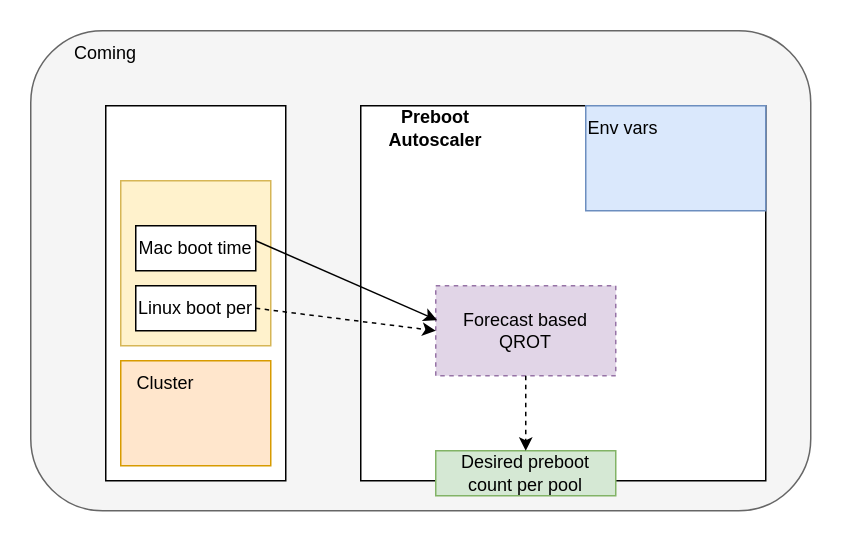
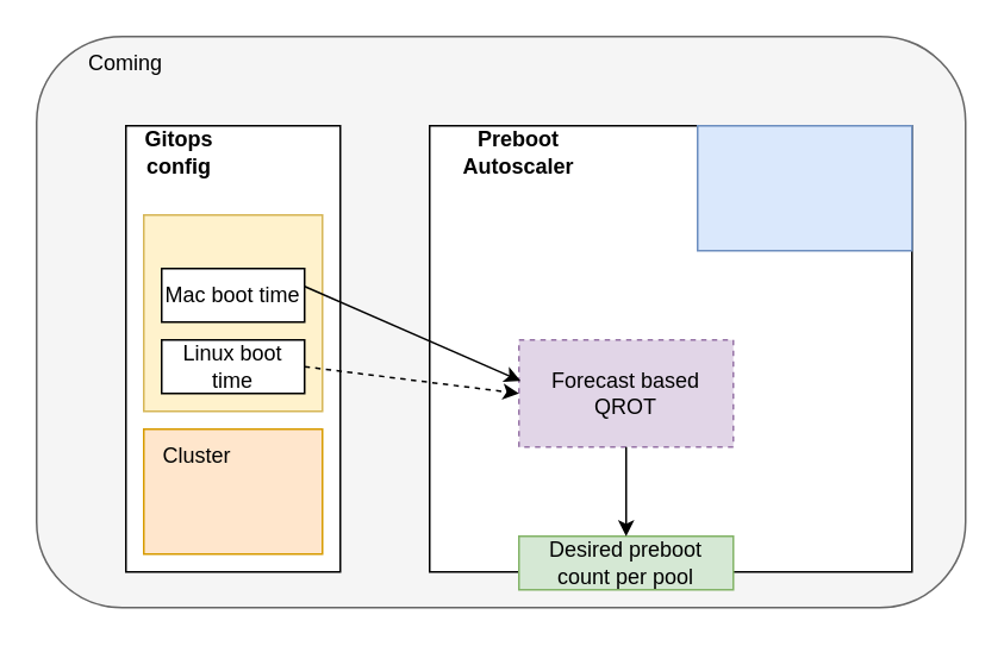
+ <mxCell id="9" value="Gitops config" style="text;html=1;strokeColor=none;fillColor=none;align=center;verticalAlign=middle;whiteSpace=wrap;rounded=0;fontStyle=1" vertex="1" parent="1"><mxGeometry x="70" y="70" width="60" height="30" as="geometry" /></mxCell>
- <mxCell id="6" value="Env vars" style="text;html=1;strokeColor=none;fillColor=none;align=center;verticalAlign=middle;whiteSpace=wrap;rounded=0;" vertex="1" parent="1"><mxGeometry x="390" y="70" width="50" height="30" as="geometry" /></mxCell>
- <mxCell id="14" value="Linux boot per" style="rounded=0;whiteSpace=wrap;html=1;" vertex="1" parent="1"><mxGeometry x="90" y="190" width="80" height="30" as="geometry" /></mxCell>
+ <mxCell id="14" value="Linux boot time" style="rounded=0;whiteSpace=wrap;html=1;" vertex="1" parent="1"><mxGeometry x="90" y="190" width="80" height="30" as="geometry" /></mxCell>
- <mxCell id="11" value="" style="endArrow=classic;html=1;rounded=0;exitX=0.5;exitY=1;exitDx=0;exitDy=0;entryX=0.5;entryY=0;entryDx=0;entryDy=0;dashed=1;" edge="1" parent="1" source="7" target="10"><mxGeometry width="50" height="50" relative="1" as="geometry"><mxPoint x="350" y="310" as="sourcePoint" /><mxPoint x="400" y="260" as="targetPoint" /></mxGeometry></mxCell>
+ <mxCell id="11" value="" style="endArrow=classic;html=1;rounded=0;exitX=0.5;exitY=1;exitDx=0;exitDy=0;entryX=0.5;entryY=0;entryDx=0;entryDy=0;" edge="1" parent="1" source="7" target="10"><mxGeometry width="50" height="50" relative="1" as="geometry"><mxPoint x="350" y="310" as="sourcePoint" /><mxPoint x="400" y="260" as="targetPoint" /></mxGeometry></mxCell>
